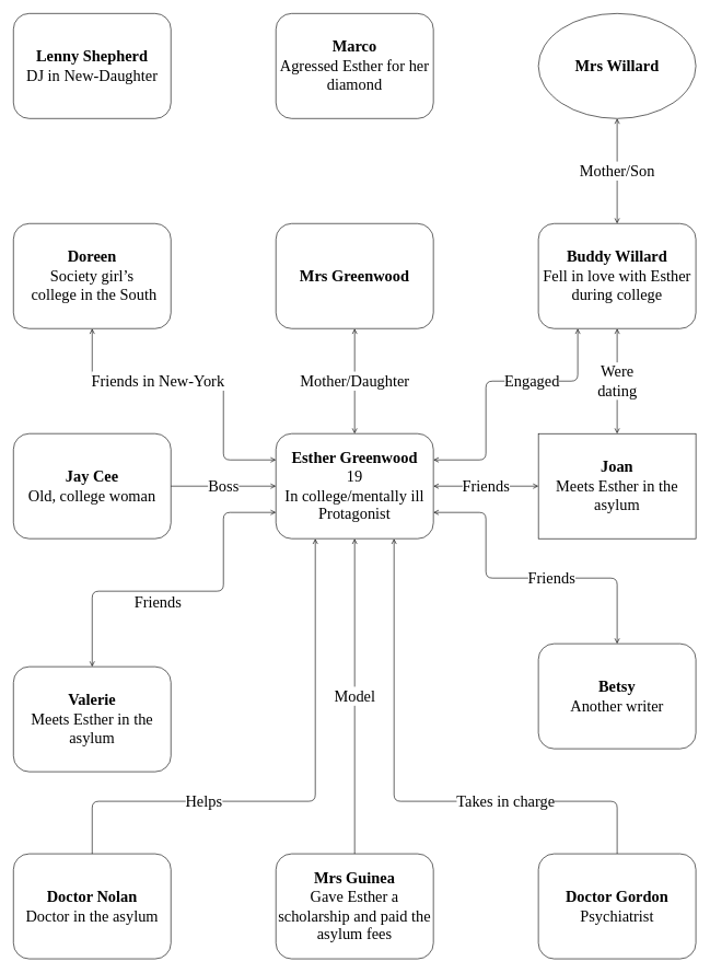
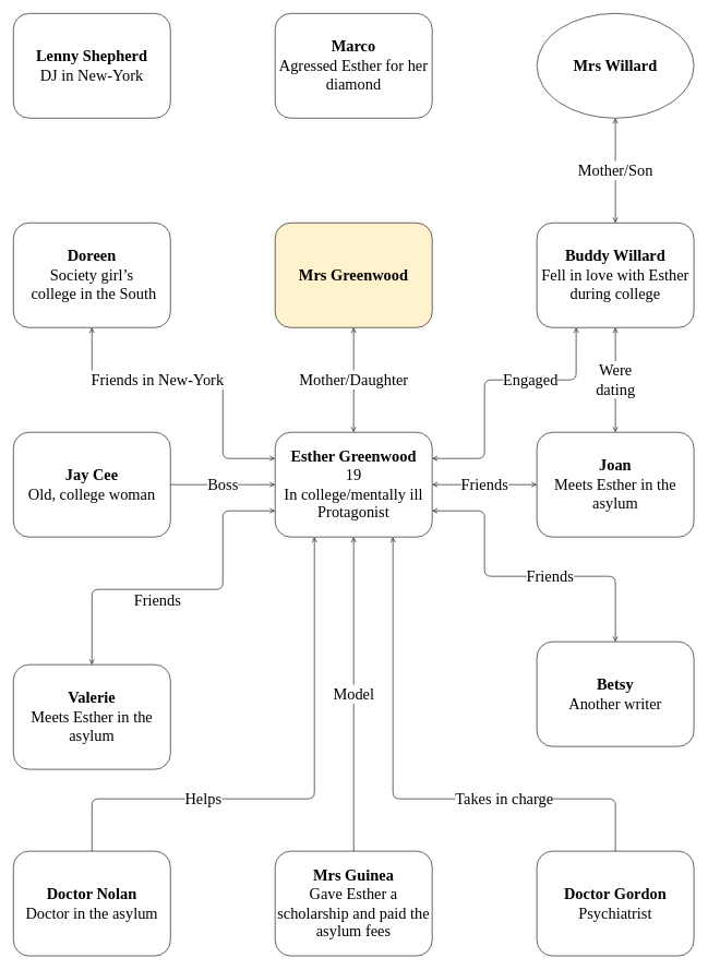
- <mxCell id="13" value="&lt;b style=&quot;font-size: 24px;&quot;&gt;Lenny&amp;nbsp;&lt;/b&gt;&lt;b&gt;Shepherd&lt;br&gt;&lt;/b&gt;DJ in New-Daughter" style="whiteSpace=wrap;html=1;fontFamily=CMU Serif;fontColor=#000000;strokeColor=#000000;rounded=1;verticalAlign=middle;fontSize=24;" vertex="1" parent="1"><mxGeometry x="20" y="20" width="240" height="160" as="geometry" /></mxCell>
+ <mxCell id="13" value="&lt;b style=&quot;font-size: 24px;&quot;&gt;Lenny&amp;nbsp;&lt;/b&gt;&lt;b&gt;Shepherd&lt;br&gt;&lt;/b&gt;DJ in New-York" style="whiteSpace=wrap;html=1;fontFamily=CMU Serif;fontColor=#000000;strokeColor=#000000;rounded=1;verticalAlign=middle;fontSize=24;" vertex="1" parent="1"><mxGeometry x="20" y="20" width="240" height="160" as="geometry" /></mxCell>
- <mxCell id="18" value="&lt;b style=&quot;font-size: 24px;&quot;&gt;Mrs Greenwood&lt;/b&gt;" style="whiteSpace=wrap;html=1;fontFamily=CMU Serif;fontColor=#000000;strokeColor=#000000;rounded=1;verticalAlign=middle;fontSize=24;" vertex="1" parent="1"><mxGeometry x="420" y="340" width="240" height="160" as="geometry" /></mxCell>
+ <mxCell id="18" value="&lt;b style=&quot;font-size: 24px;&quot;&gt;Mrs Greenwood&lt;/b&gt;" style="whiteSpace=wrap;html=1;fontFamily=CMU Serif;fontColor=#000000;strokeColor=#000000;rounded=1;verticalAlign=middle;fontSize=24;fillColor=#fff2cc;" vertex="1" parent="1"><mxGeometry x="420" y="340" width="240" height="160" as="geometry" /></mxCell>
- <mxCell id="22" value="&lt;span style=&quot;font-size: 24px;&quot;&gt;&lt;b&gt;Joan&lt;/b&gt;&lt;br&gt;Meets Esther in the asylum&lt;br&gt;&lt;/span&gt;" style="whiteSpace=wrap;html=1;fontFamily=CMU Serif;fontColor=#000000;strokeColor=#000000;verticalAlign=middle;fontSize=24;rounded=0;" vertex="1" parent="1"><mxGeometry x="820" y="660" width="240" height="160" as="geometry" /></mxCell>
+ <mxCell id="22" value="&lt;span style=&quot;font-size: 24px;&quot;&gt;&lt;b&gt;Joan&lt;/b&gt;&lt;br&gt;Meets Esther in the asylum&lt;br&gt;&lt;/span&gt;" style="whiteSpace=wrap;html=1;fontFamily=CMU Serif;fontColor=#000000;strokeColor=#000000;rounded=1;verticalAlign=middle;fontSize=24;" vertex="1" parent="1"><mxGeometry x="820" y="660" width="240" height="160" as="geometry" /></mxCell>
